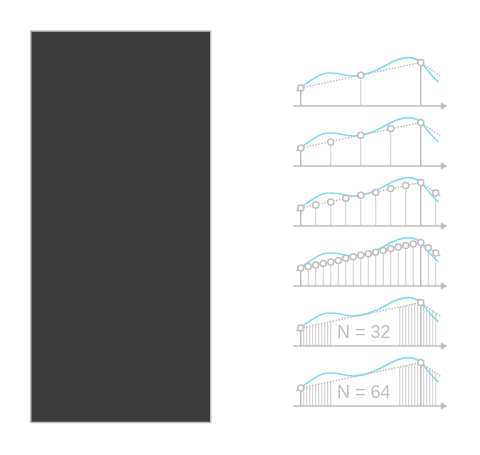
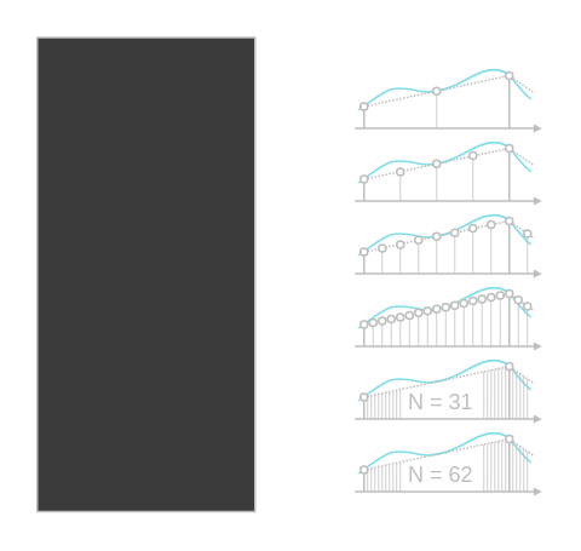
- <mxCell id="90" value="&lt;font color=&quot;#bebebe&quot;&gt;N = 32&lt;/font&gt;" style="text;html=1;align=center;verticalAlign=middle;resizable=0;points=[];autosize=1;strokeColor=none;fillColor=none;" vertex="1" parent="1"><mxGeometry x="217" y="211" width="50" height="20" as="geometry" /></mxCell>
+ <mxCell id="90" value="&lt;font color=&quot;#bebebe&quot;&gt;N = 31&lt;/font&gt;" style="text;html=1;align=center;verticalAlign=middle;resizable=0;points=[];autosize=1;strokeColor=none;fillColor=none;" vertex="1" parent="1"><mxGeometry x="217" y="211" width="50" height="20" as="geometry" /></mxCell>
- <mxCell id="120" value="&lt;font color=&quot;#bebebe&quot;&gt;N = 64&lt;/font&gt;" style="text;html=1;align=center;verticalAlign=middle;resizable=0;points=[];autosize=1;strokeColor=none;fillColor=none;" vertex="1" parent="1"><mxGeometry x="217" y="251" width="50" height="20" as="geometry" /></mxCell>
+ <mxCell id="120" value="&lt;font color=&quot;#bebebe&quot;&gt;N = 62&lt;/font&gt;" style="text;html=1;align=center;verticalAlign=middle;resizable=0;points=[];autosize=1;strokeColor=none;fillColor=none;" vertex="1" parent="1"><mxGeometry x="217" y="251" width="50" height="20" as="geometry" /></mxCell>
